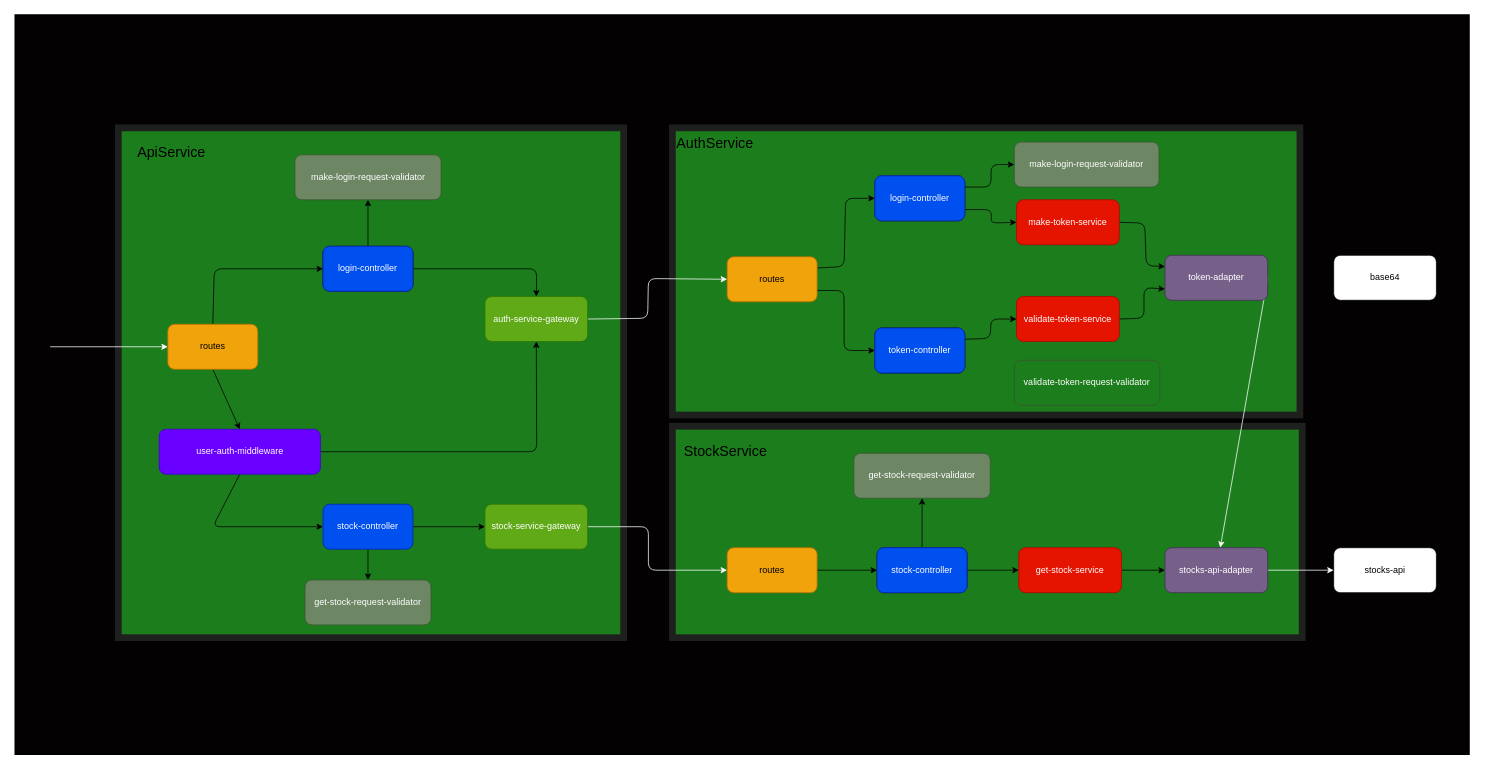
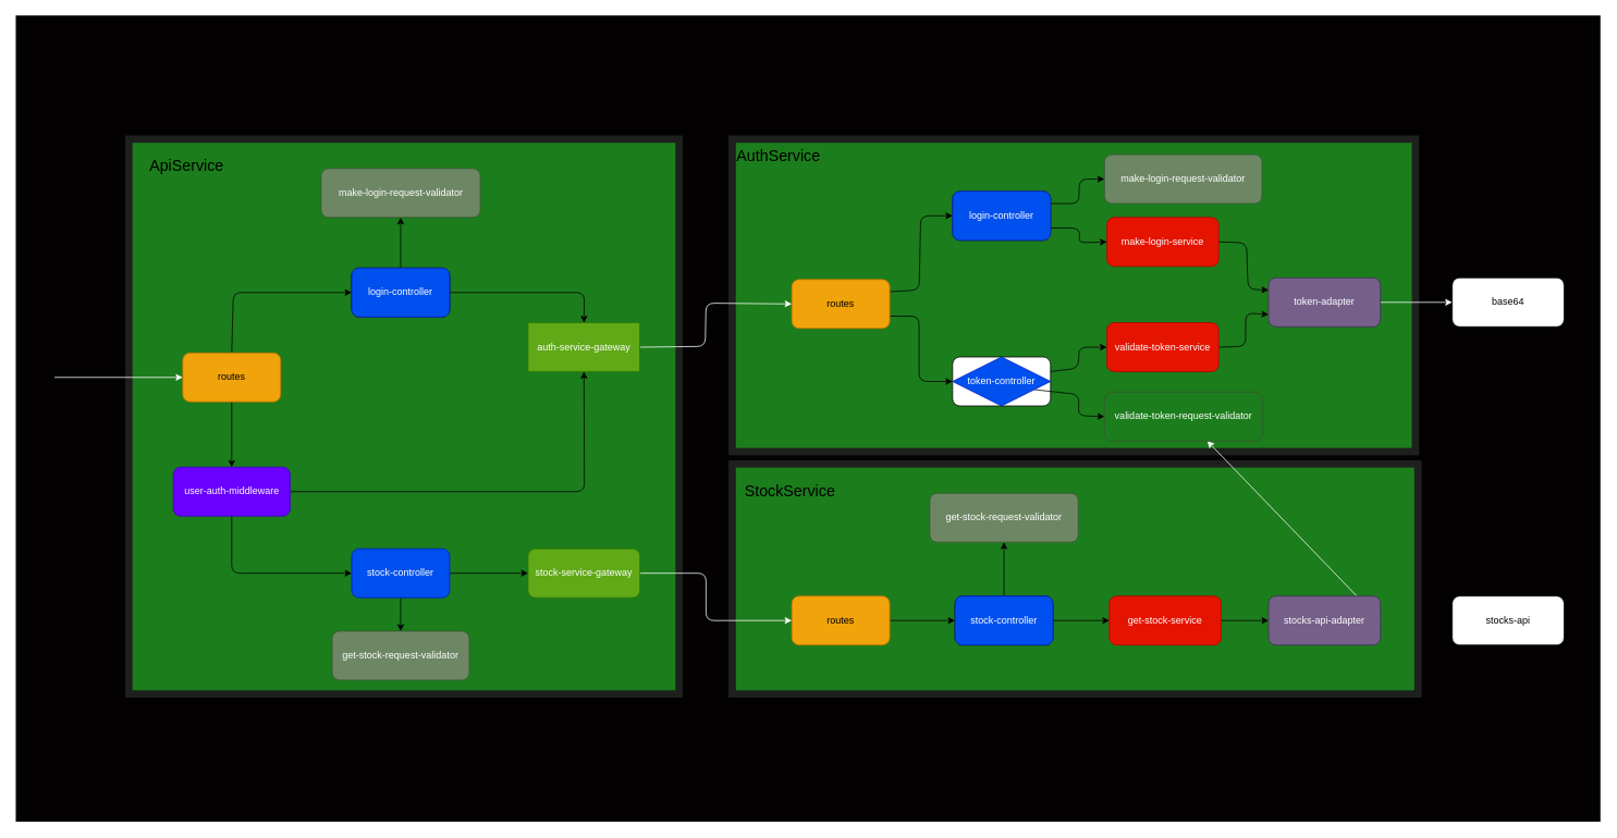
- <mxCell id="8" value="make-token-service" style="rounded=1;whiteSpace=wrap;html=1;fillColor=#e51400;fontColor=#ffffff;strokeColor=#B20000;" parent="1" vertex="1"><mxGeometry x="1355" y="266" width="137" height="60" as="geometry" /></mxCell>
+ <mxCell id="8" value="make-login-service" style="rounded=1;whiteSpace=wrap;html=1;fillColor=#e51400;fontColor=#ffffff;strokeColor=#B20000;" parent="1" vertex="1"><mxGeometry x="1355" y="266" width="137" height="60" as="geometry" /></mxCell>
- <mxCell id="50" value="auth-service-gateway" style="rounded=1;whiteSpace=wrap;html=1;fillColor=#60a917;fontColor=#ffffff;strokeColor=#2D7600;" parent="1" vertex="1"><mxGeometry x="646" y="395" width="137" height="60" as="geometry" /></mxCell>
+ <mxCell id="50" value="auth-service-gateway" style="whiteSpace=wrap;html=1;fillColor=#60a917;fontColor=#ffffff;strokeColor=#2D7600;rounded=0;" parent="1" vertex="1"><mxGeometry x="646" y="395" width="137" height="60" as="geometry" /></mxCell>
- <mxCell id="53" value="token-controller" style="rounded=1;whiteSpace=wrap;html=1;fillColor=#0050ef;fontColor=#ffffff;strokeColor=#001DBC;" parent="1" vertex="1"><mxGeometry x="1166" y="437" width="120" height="60" as="geometry" /></mxCell>
+ <mxCell id="53" value="token-controller" style="rhombus;whiteSpace=wrap;html=1;fillColor=#0050ef;fontColor=#ffffff;strokeColor=#001DBC;" parent="1" vertex="1"><mxGeometry x="1166" y="437" width="120" height="60" as="geometry" /></mxCell>
+ <mxCell id="52" style="edgeStyle=none;html=1;exitX=1;exitY=0.75;exitDx=0;exitDy=0;entryX=0;entryY=0.5;entryDx=0;entryDy=0;" parent="1" source="53" target="60" edge="1"><mxGeometry relative="1" as="geometry"><Array as="points"><mxPoint x="1321" y="483" /><mxPoint x="1320" y="509" /></Array></mxGeometry></mxCell>
- <mxCell id="43" style="edgeStyle=none;html=1;exitX=1;exitY=0.5;exitDx=0;exitDy=0;strokeColor=#FFFFFF;" parent="1" source="44" target="58" edge="1"><mxGeometry relative="1" as="geometry" /></mxCell>
+ <mxCell id="43" style="edgeStyle=none;html=1;exitX=1;exitY=0.5;exitDx=0;exitDy=0;entryX=0;entryY=0.5;entryDx=0;entryDy=0;strokeColor=#FFFFFF;" parent="1" source="44" target="45" edge="1"><mxGeometry relative="1" as="geometry" /></mxCell>
- <mxCell id="48" value="user-auth-middleware" style="rounded=1;whiteSpace=wrap;html=1;fillColor=#6a00ff;fontColor=#ffffff;strokeColor=#3700CC;" parent="1" vertex="1"><mxGeometry x="211.5" y="572" width="215" height="60" as="geometry" /></mxCell>
+ <mxCell id="48" value="user-auth-middleware" style="rounded=1;whiteSpace=wrap;html=1;fillColor=#6a00ff;fontColor=#ffffff;strokeColor=#3700CC;" parent="1" vertex="1"><mxGeometry x="211.5" y="572" width="143" height="60" as="geometry" /></mxCell>
- <mxCell id="57" style="edgeStyle=none;html=1;exitX=1;exitY=0.5;exitDx=0;exitDy=0;entryX=0;entryY=0.5;entryDx=0;entryDy=0;strokeColor=#FFFFFF;" parent="1" source="58" target="59" edge="1"><mxGeometry relative="1" as="geometry" /></mxCell>
+ <mxCell id="57" style="edgeStyle=none;html=1;exitX=1;exitY=0.5;exitDx=0;exitDy=0;strokeColor=#FFFFFF;" parent="1" source="58" target="60" edge="1"><mxGeometry relative="1" as="geometry" /></mxCell>
